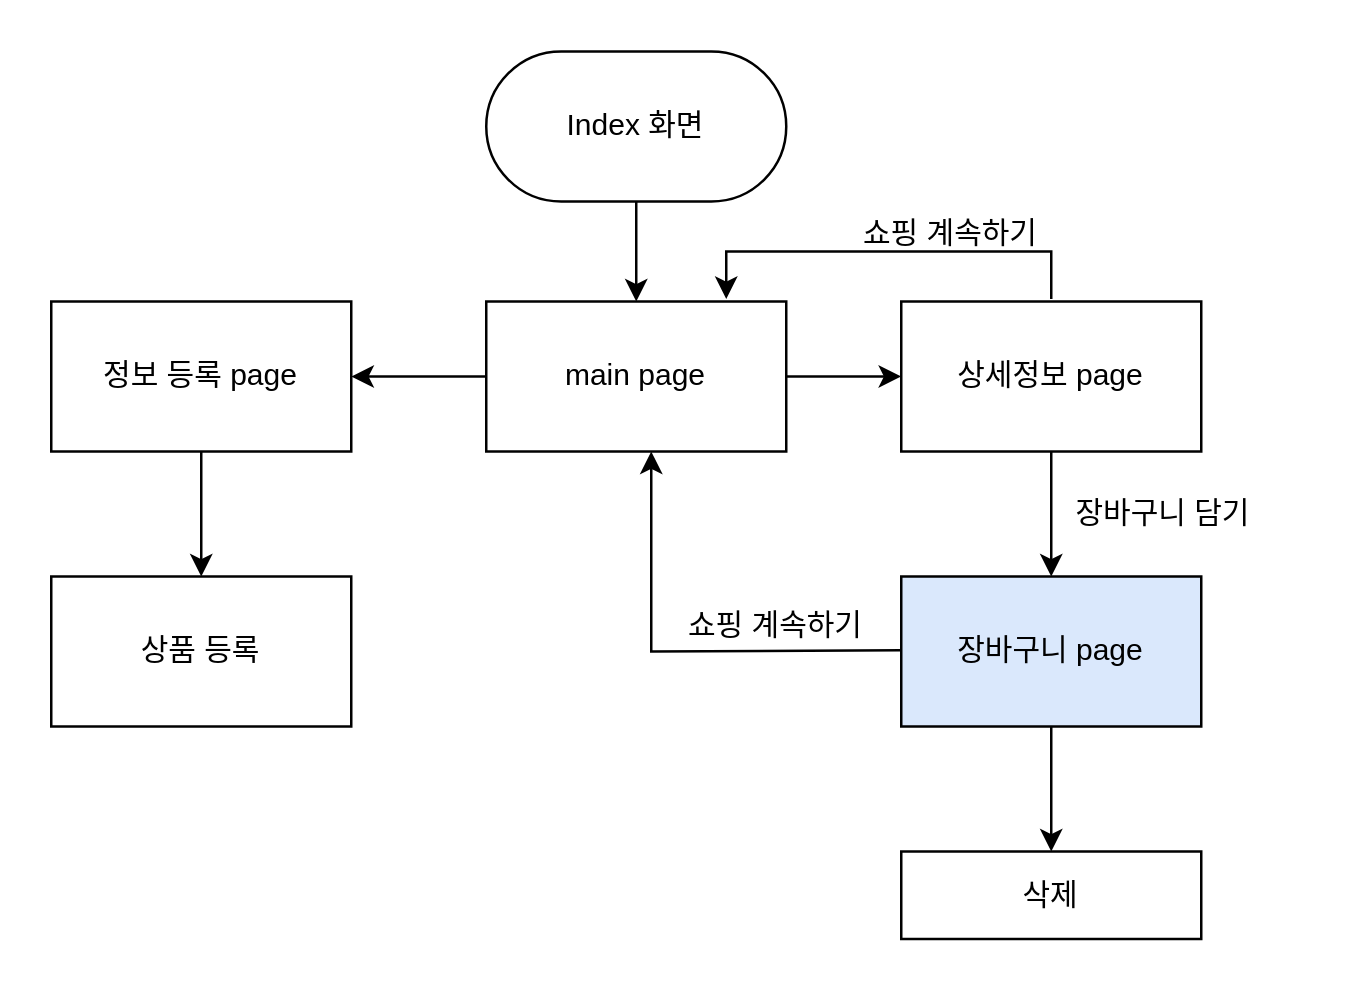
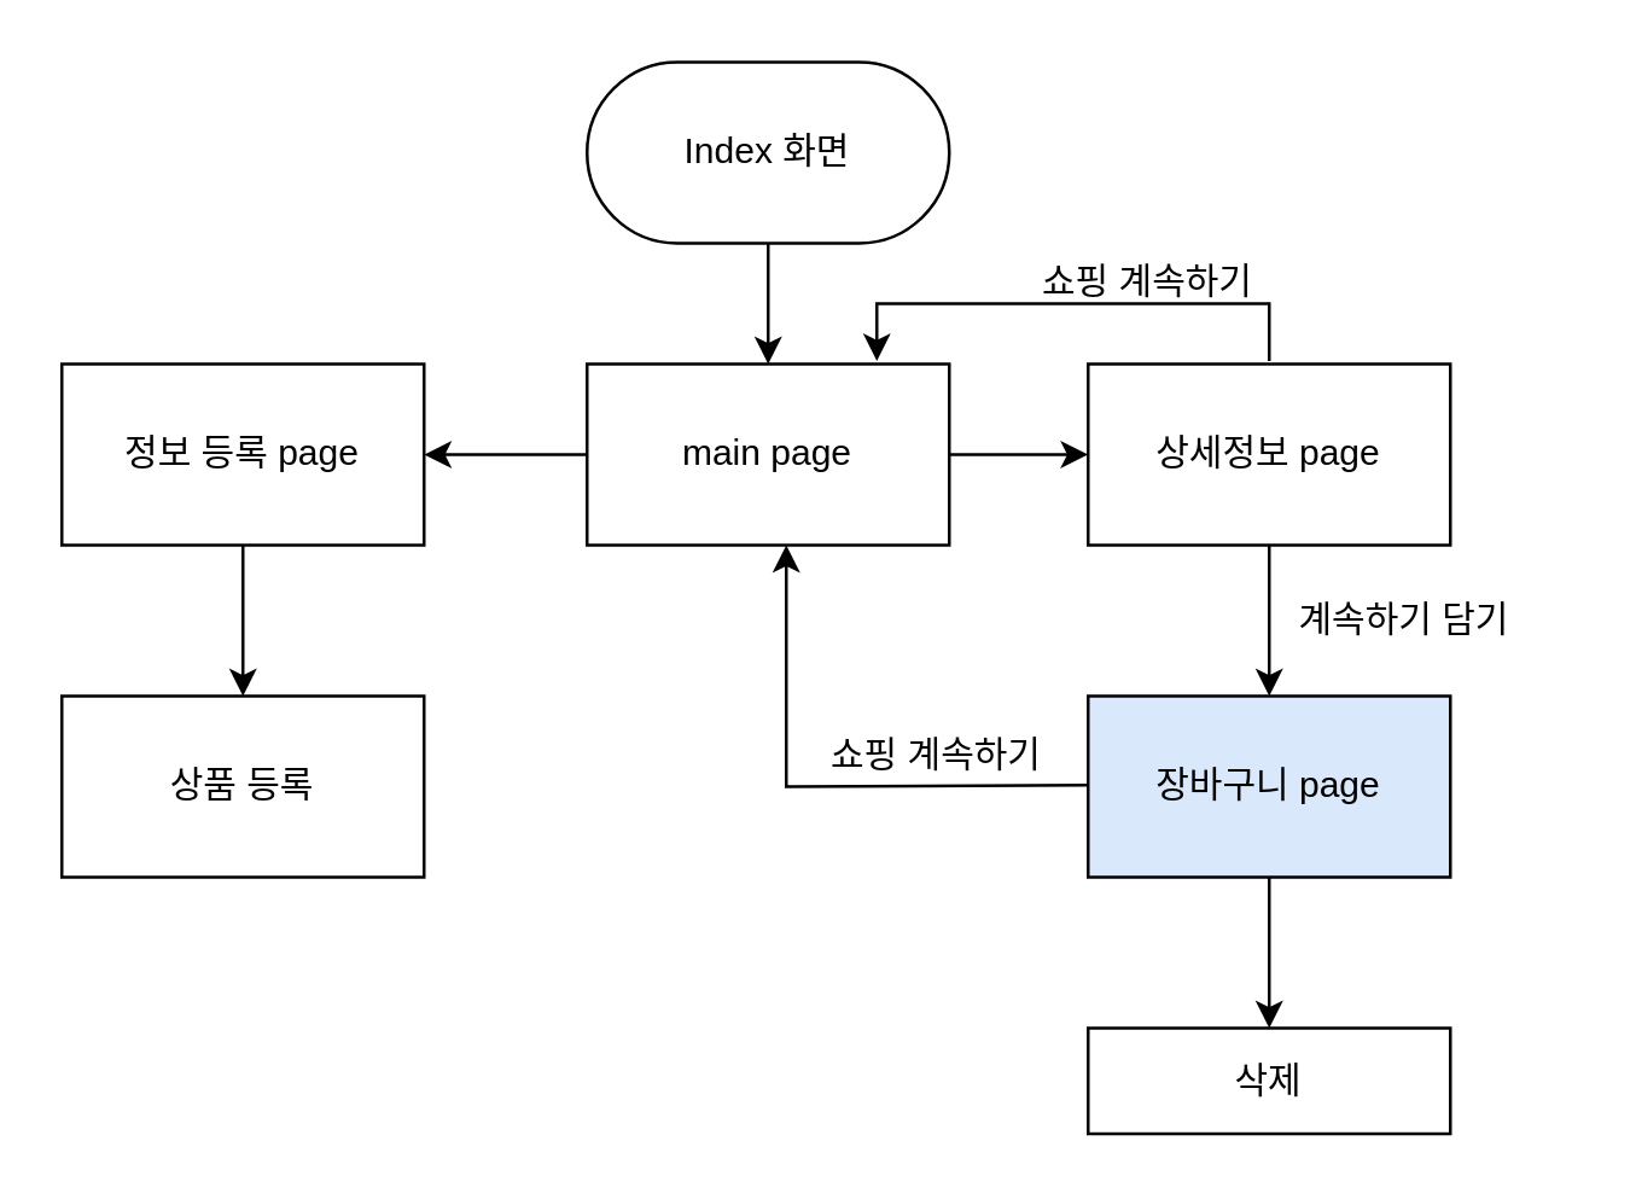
- <mxCell id="13" value="장바구니 담기" style="text;html=1;strokeColor=none;fillColor=none;align=center;verticalAlign=middle;whiteSpace=wrap;rounded=0;" vertex="1" parent="1"><mxGeometry x="410" y="190" width="110" height="30" as="geometry" /></mxCell>
+ <mxCell id="13" value="계속하기 담기" style="text;html=1;strokeColor=none;fillColor=none;align=center;verticalAlign=middle;whiteSpace=wrap;rounded=0;" vertex="1" parent="1"><mxGeometry x="410" y="190" width="110" height="30" as="geometry" /></mxCell>
